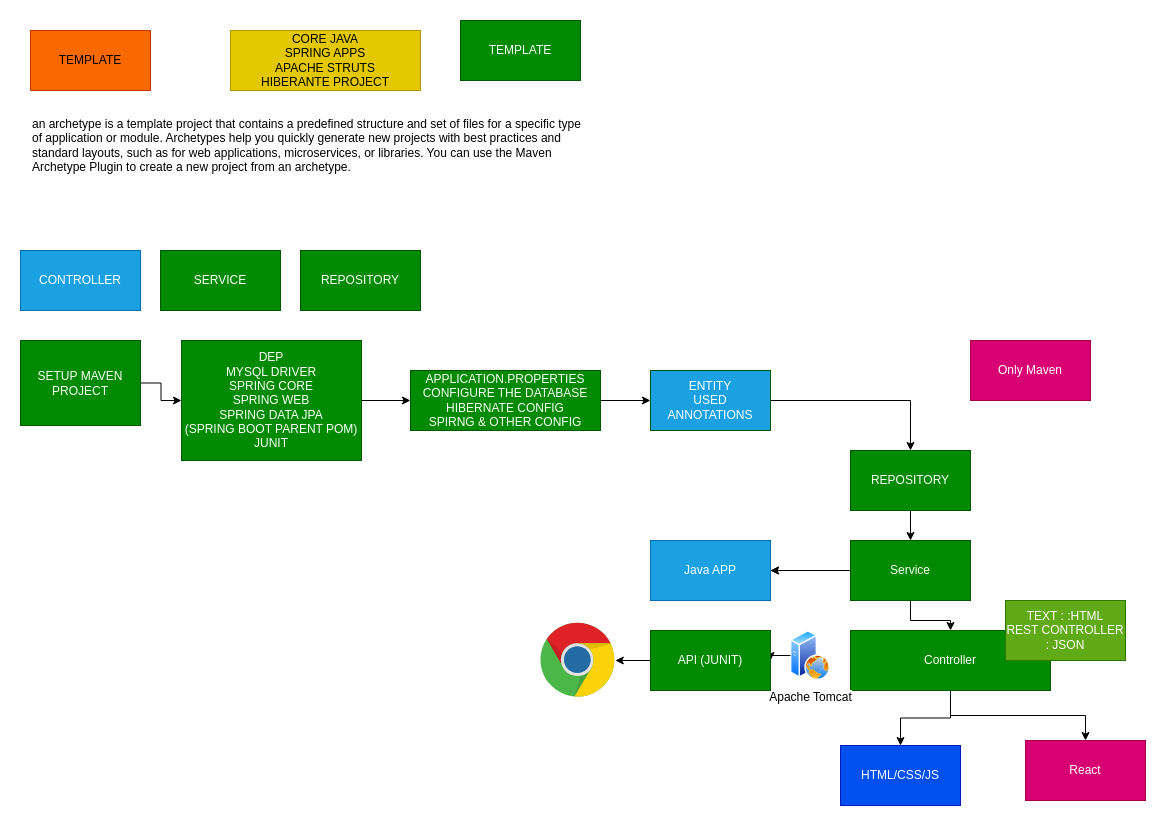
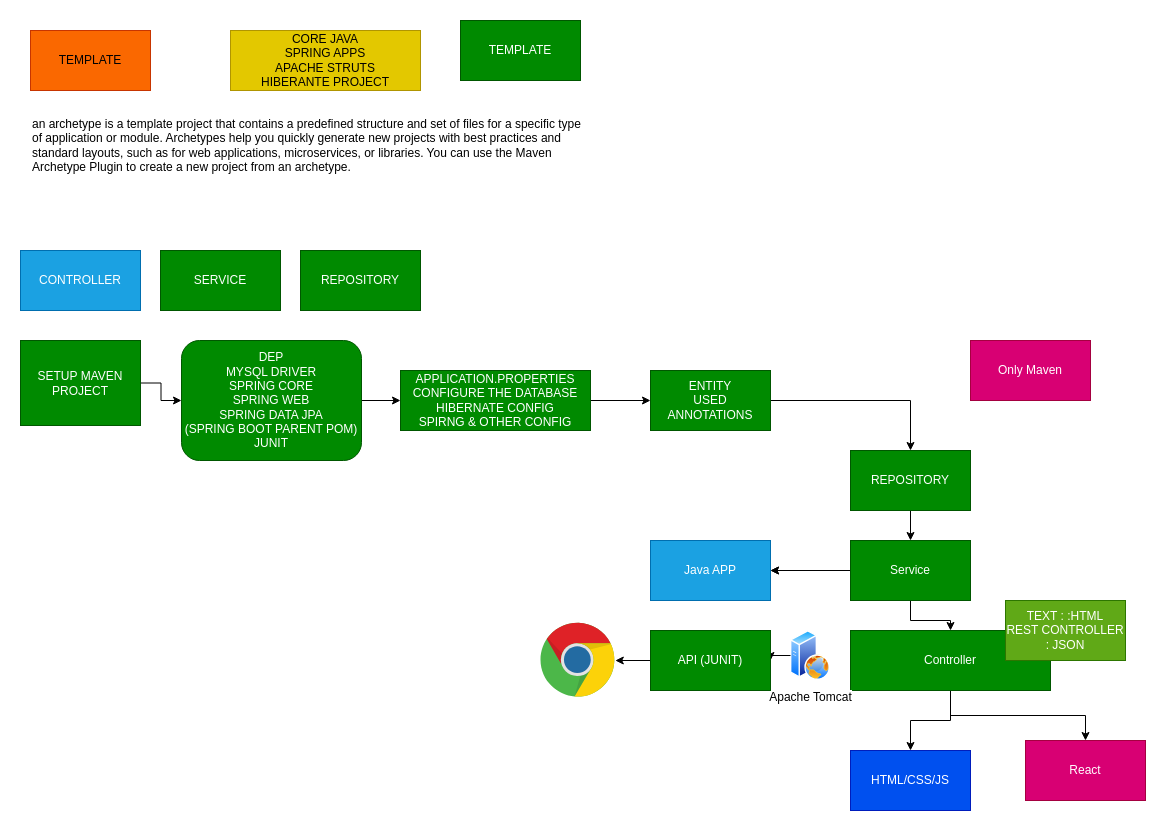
- <mxCell id="12" value="DEP&lt;div&gt;MYSQL DRIVER&lt;/div&gt;&lt;div&gt;SPRING CORE&lt;/div&gt;&lt;div&gt;SPRING WEB&lt;/div&gt;&lt;div&gt;SPRING DATA JPA&lt;/div&gt;&lt;div&gt;(SPRING BOOT PARENT POM)&lt;/div&gt;&lt;div&gt;JUNIT&lt;/div&gt;" style="whiteSpace=wrap;html=1;fillColor=#008a00;strokeColor=#005700;fontColor=#ffffff;rounded=0;" vertex="1" parent="1"><mxGeometry x="181" y="340" width="180" height="120" as="geometry" /></mxCell>
+ <mxCell id="12" value="DEP&lt;div&gt;MYSQL DRIVER&lt;/div&gt;&lt;div&gt;SPRING CORE&lt;/div&gt;&lt;div&gt;SPRING WEB&lt;/div&gt;&lt;div&gt;SPRING DATA JPA&lt;/div&gt;&lt;div&gt;(SPRING BOOT PARENT POM)&lt;/div&gt;&lt;div&gt;JUNIT&lt;/div&gt;" style="whiteSpace=wrap;html=1;fillColor=#008a00;strokeColor=#005700;fontColor=#ffffff;rounded=1;" vertex="1" parent="1"><mxGeometry x="181" y="340" width="180" height="120" as="geometry" /></mxCell>
- <mxCell id="14" value="APPLICATION.PROPERTIES&lt;div&gt;CONFIGURE THE DATABASE&lt;/div&gt;&lt;div&gt;HIBERNATE CONFIG&lt;/div&gt;&lt;div&gt;SPIRNG &amp;amp; OTHER CONFIG&lt;/div&gt;" style="whiteSpace=wrap;html=1;fillColor=#008a00;strokeColor=#005700;fontColor=#ffffff;rounded=0;" vertex="1" parent="1"><mxGeometry x="410" y="370" width="190" height="60" as="geometry" /></mxCell>
+ <mxCell id="14" value="APPLICATION.PROPERTIES&lt;div&gt;CONFIGURE THE DATABASE&lt;/div&gt;&lt;div&gt;HIBERNATE CONFIG&lt;/div&gt;&lt;div&gt;SPIRNG &amp;amp; OTHER CONFIG&lt;/div&gt;" style="whiteSpace=wrap;html=1;fillColor=#008a00;strokeColor=#005700;fontColor=#ffffff;rounded=0;" vertex="1" parent="1"><mxGeometry x="400" y="370" width="190" height="60" as="geometry" /></mxCell>
- <mxCell id="16" value="ENTITY&lt;div&gt;USED ANNOTATIONS&lt;/div&gt;" style="whiteSpace=wrap;html=1;fillColor=#1ba1e2;strokeColor=#005700;fontColor=#ffffff;rounded=0;" vertex="1" parent="1"><mxGeometry x="650" y="370" width="120" height="60" as="geometry" /></mxCell>
+ <mxCell id="16" value="ENTITY&lt;div&gt;USED ANNOTATIONS&lt;/div&gt;" style="whiteSpace=wrap;html=1;fillColor=#008a00;strokeColor=#005700;fontColor=#ffffff;rounded=0;" vertex="1" parent="1"><mxGeometry x="650" y="370" width="120" height="60" as="geometry" /></mxCell>
- <mxCell id="23" value="HTML/CSS/JS" style="whiteSpace=wrap;html=1;fillColor=#0050ef;strokeColor=#001DBC;fontColor=#ffffff;rounded=0;" vertex="1" parent="1"><mxGeometry x="840" y="745" width="120" height="60" as="geometry" /></mxCell>
+ <mxCell id="23" value="HTML/CSS/JS" style="whiteSpace=wrap;html=1;fillColor=#0050ef;strokeColor=#001DBC;fontColor=#ffffff;rounded=0;" vertex="1" parent="1"><mxGeometry x="850" y="750" width="120" height="60" as="geometry" /></mxCell>
